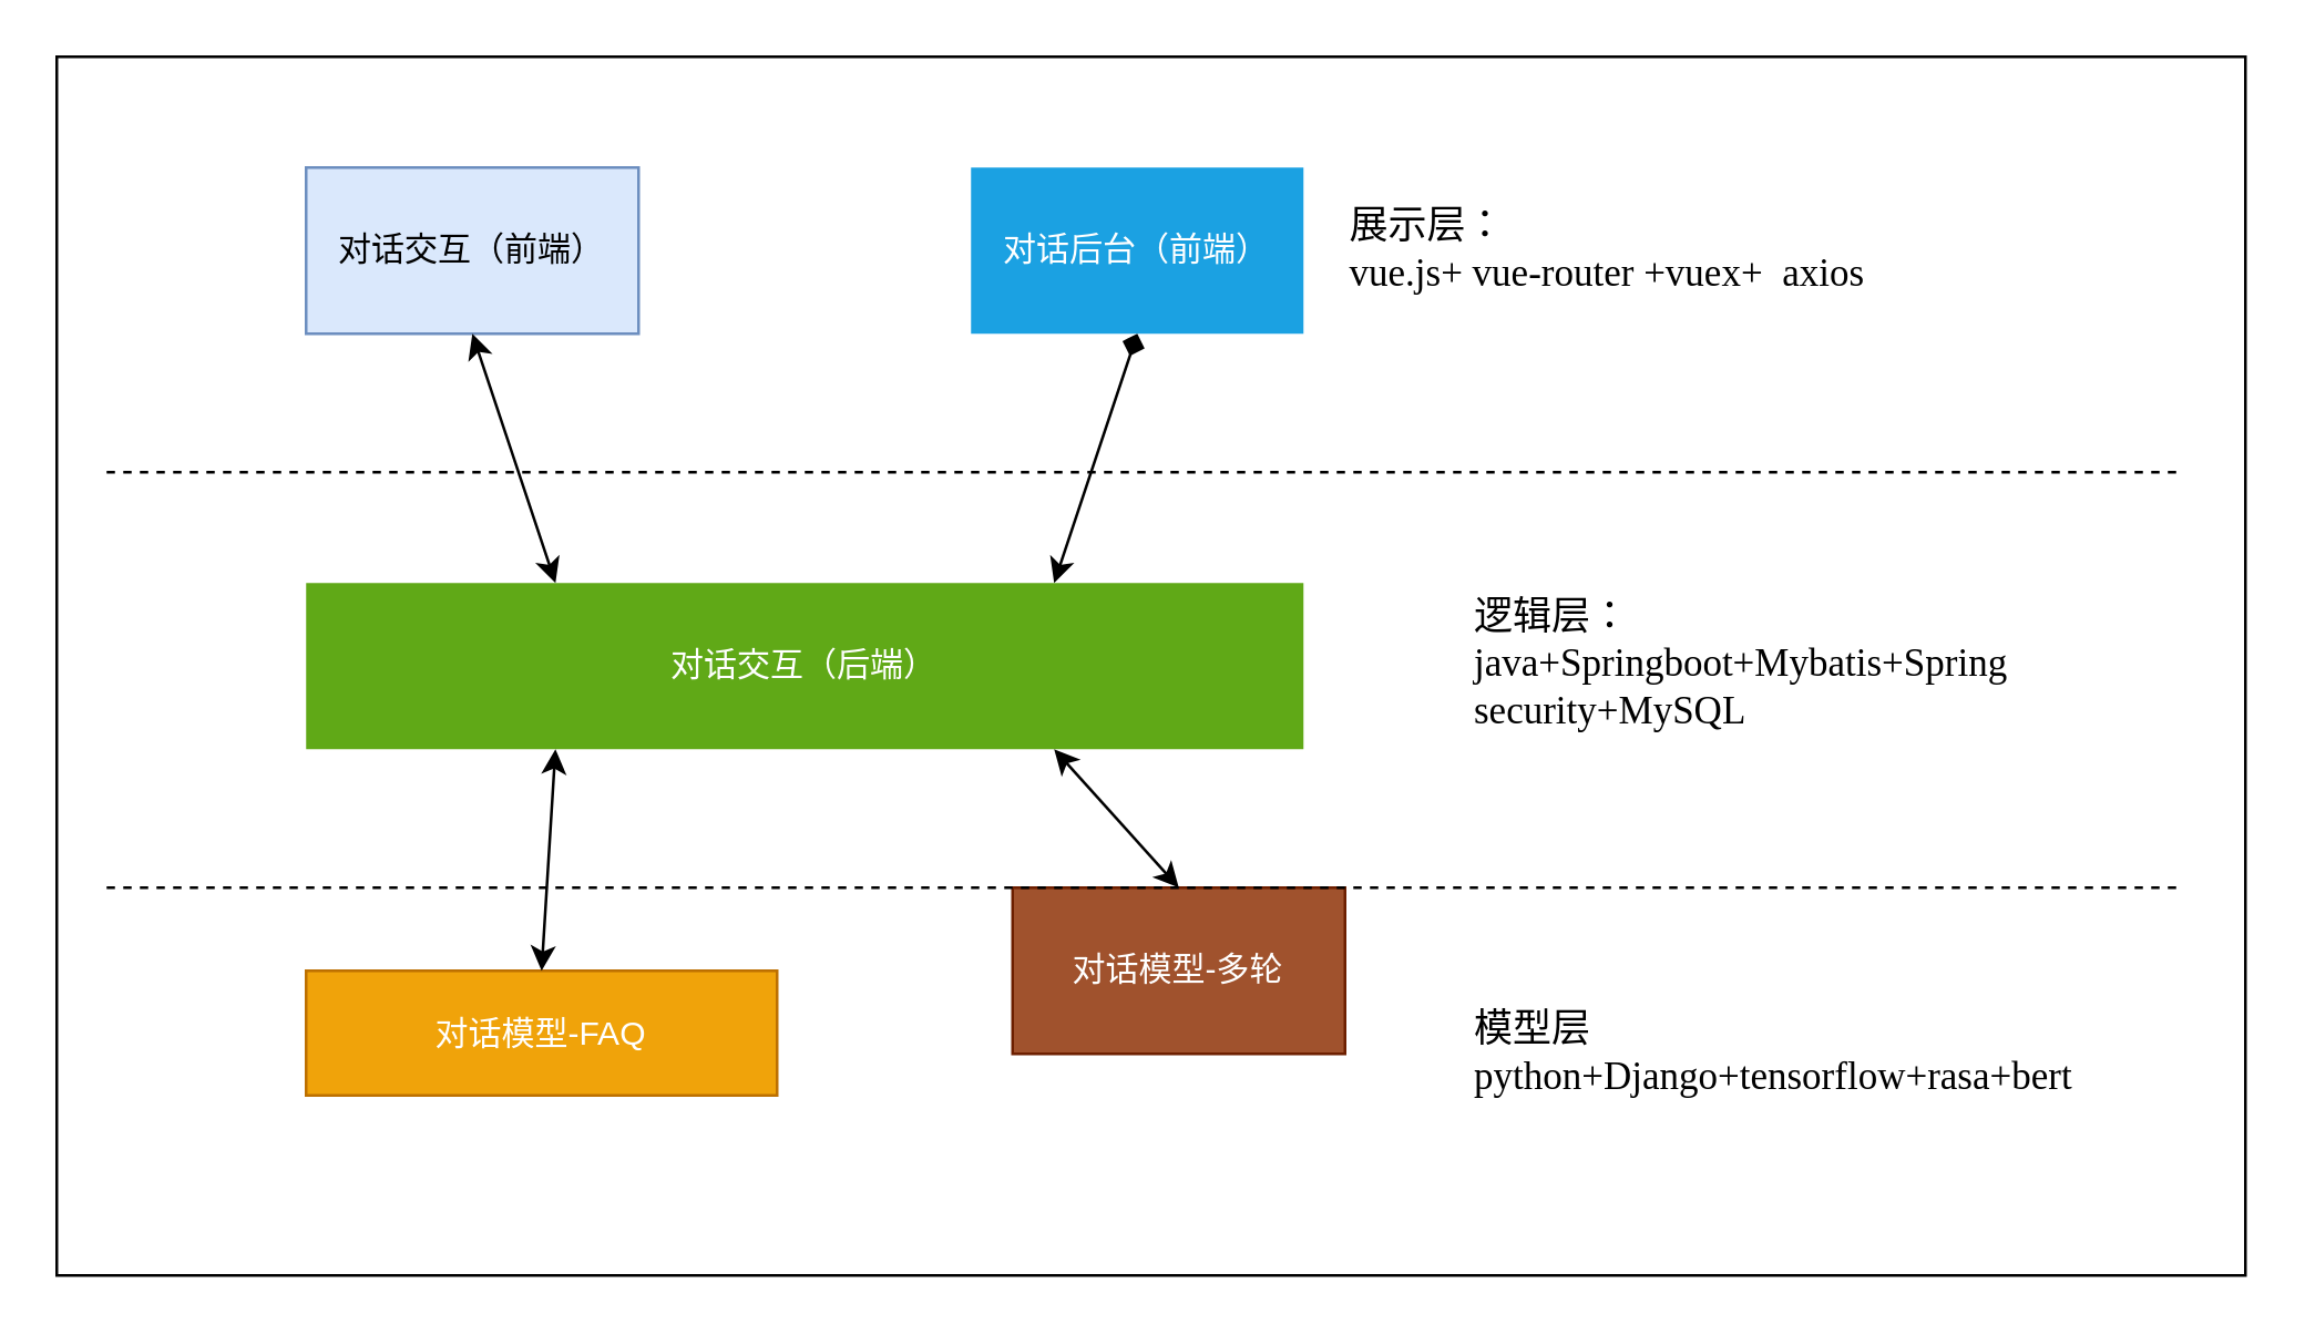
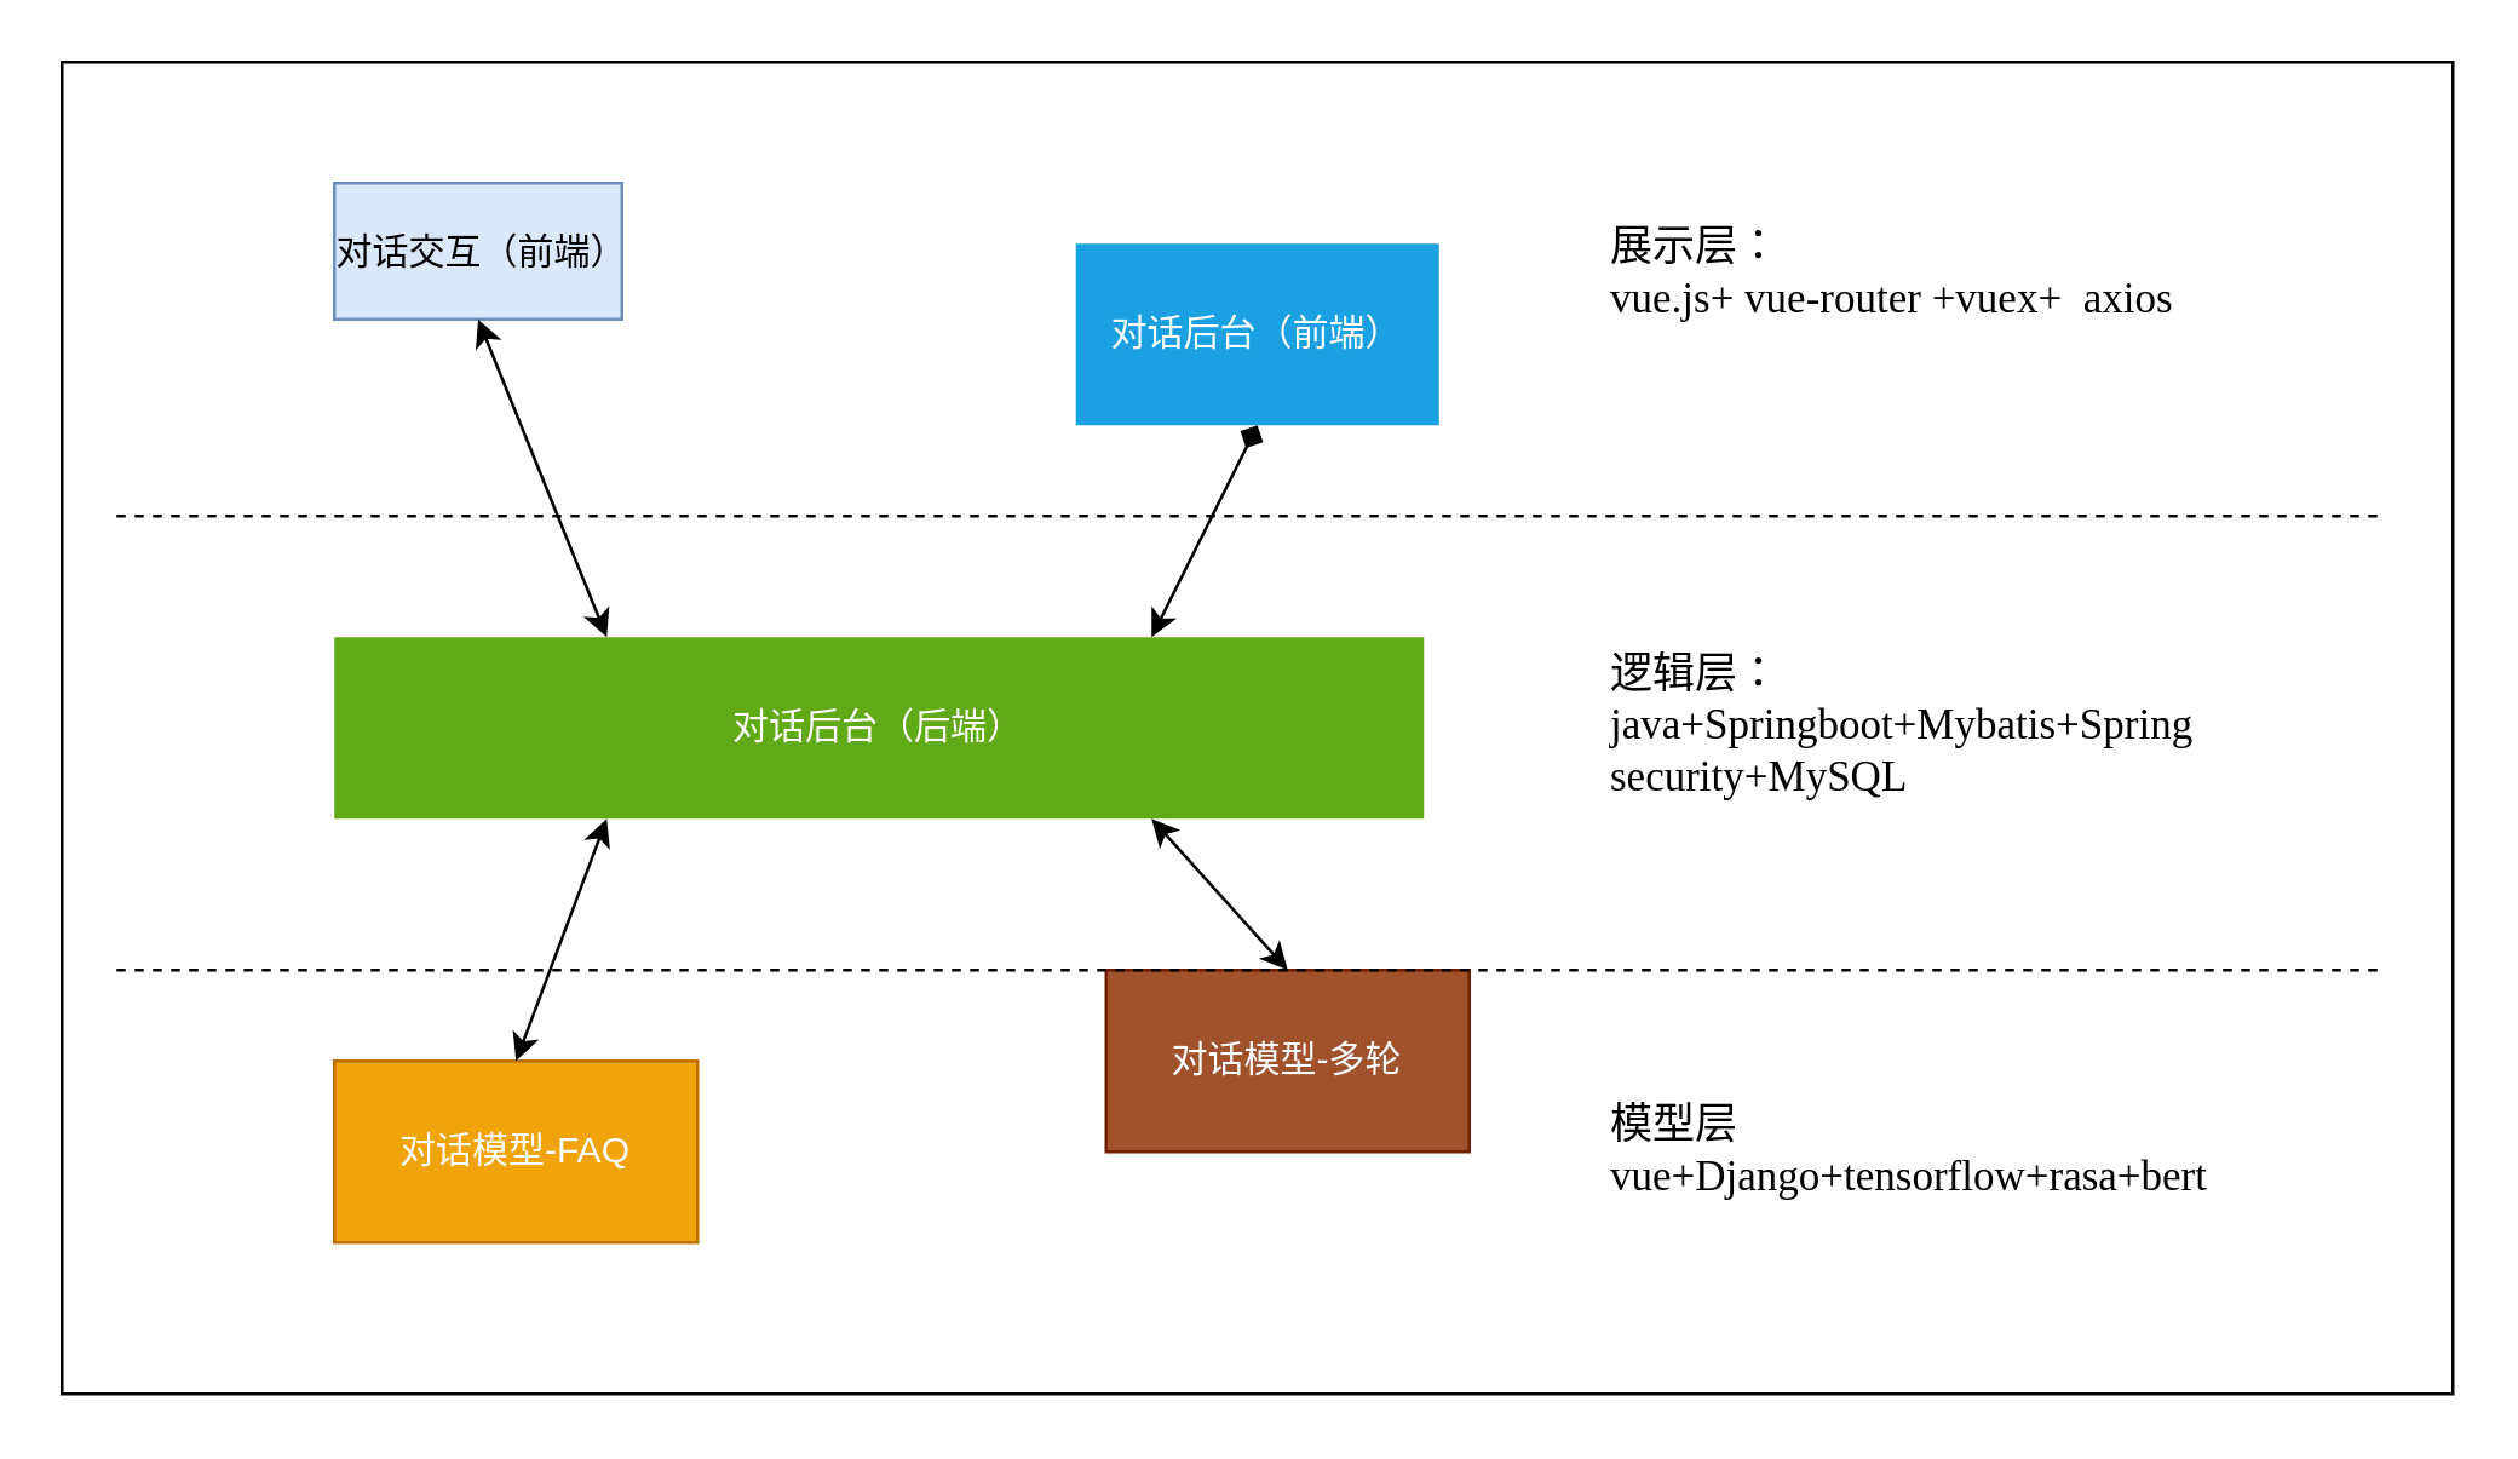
- <mxCell id="3" value="对话交互（前端）" style="rounded=0;whiteSpace=wrap;html=1;fillColor=#dae8fc;strokeColor=#6c8ebf;" vertex="1" parent="1"><mxGeometry x="110" y="60" width="120" height="60" as="geometry" /></mxCell>
+ <mxCell id="3" value="对话交互（前端）" style="rounded=0;whiteSpace=wrap;html=1;fillColor=#dae8fc;strokeColor=#6c8ebf;" vertex="1" parent="1"><mxGeometry x="110" y="60" width="95" height="45" as="geometry" /></mxCell>
- <mxCell id="4" value="对话后台（前端）" style="rounded=0;whiteSpace=wrap;html=1;fillColor=#1ba1e2;strokeColor=none;fontColor=#ffffff;" vertex="1" parent="1"><mxGeometry x="350" y="60" width="120" height="60" as="geometry" /></mxCell>
+ <mxCell id="4" value="对话后台（前端）" style="rounded=0;whiteSpace=wrap;html=1;fillColor=#1ba1e2;strokeColor=none;fontColor=#ffffff;" vertex="1" parent="1"><mxGeometry x="355" y="80" width="120" height="60" as="geometry" /></mxCell>
- <mxCell id="14" value="展示层：&lt;br&gt;vue.js+ vue-router +vuex+&amp;nbsp; axios" style="text;html=1;strokeColor=none;fillColor=none;align=left;verticalAlign=middle;whiteSpace=wrap;rounded=0;fontFamily=Comic Sans MS;fontSize=14;" vertex="1" parent="1"><mxGeometry x="485" y="70" width="240" height="40" as="geometry" /></mxCell>
+ <mxCell id="14" value="展示层：&lt;br&gt;vue.js+ vue-router +vuex+&amp;nbsp; axios" style="text;html=1;strokeColor=none;fillColor=none;align=left;verticalAlign=middle;whiteSpace=wrap;rounded=0;fontFamily=Comic Sans MS;fontSize=14;" vertex="1" parent="1"><mxGeometry x="530" y="70" width="240" height="40" as="geometry" /></mxCell>
- <mxCell id="5" value="对话交互（后端）" style="rounded=0;whiteSpace=wrap;html=1;fillColor=#60a917;strokeColor=none;fontColor=#ffffff;" vertex="1" parent="1"><mxGeometry x="110" y="210" width="360" height="60" as="geometry" /></mxCell>
+ <mxCell id="5" value="对话后台（后端）" style="rounded=0;whiteSpace=wrap;html=1;fillColor=#60a917;strokeColor=none;fontColor=#ffffff;" vertex="1" parent="1"><mxGeometry x="110" y="210" width="360" height="60" as="geometry" /></mxCell>
- <mxCell id="6" value="对话模型-FAQ" style="rounded=0;whiteSpace=wrap;html=1;fillColor=#f0a30a;strokeColor=#BD7000;fontColor=#ffffff;" vertex="1" parent="1"><mxGeometry x="110" y="350" width="170" height="45" as="geometry" /></mxCell>
+ <mxCell id="6" value="对话模型-FAQ" style="rounded=0;whiteSpace=wrap;html=1;fillColor=#f0a30a;strokeColor=#BD7000;fontColor=#ffffff;" vertex="1" parent="1"><mxGeometry x="110" y="350" width="120" height="60" as="geometry" /></mxCell>
- <mxCell id="16" value="模型层&lt;br&gt;python+Django+tensorflow+rasa+bert" style="text;html=1;strokeColor=none;fillColor=none;align=left;verticalAlign=middle;whiteSpace=wrap;rounded=0;fontFamily=Comic Sans MS;fontSize=14;" vertex="1" parent="1"><mxGeometry x="530" y="360" width="240" height="40" as="geometry" /></mxCell>
+ <mxCell id="16" value="模型层&lt;br&gt;vue+Django+tensorflow+rasa+bert" style="text;html=1;strokeColor=none;fillColor=none;align=left;verticalAlign=middle;whiteSpace=wrap;rounded=0;fontFamily=Comic Sans MS;fontSize=14;" vertex="1" parent="1"><mxGeometry x="530" y="360" width="240" height="40" as="geometry" /></mxCell>
